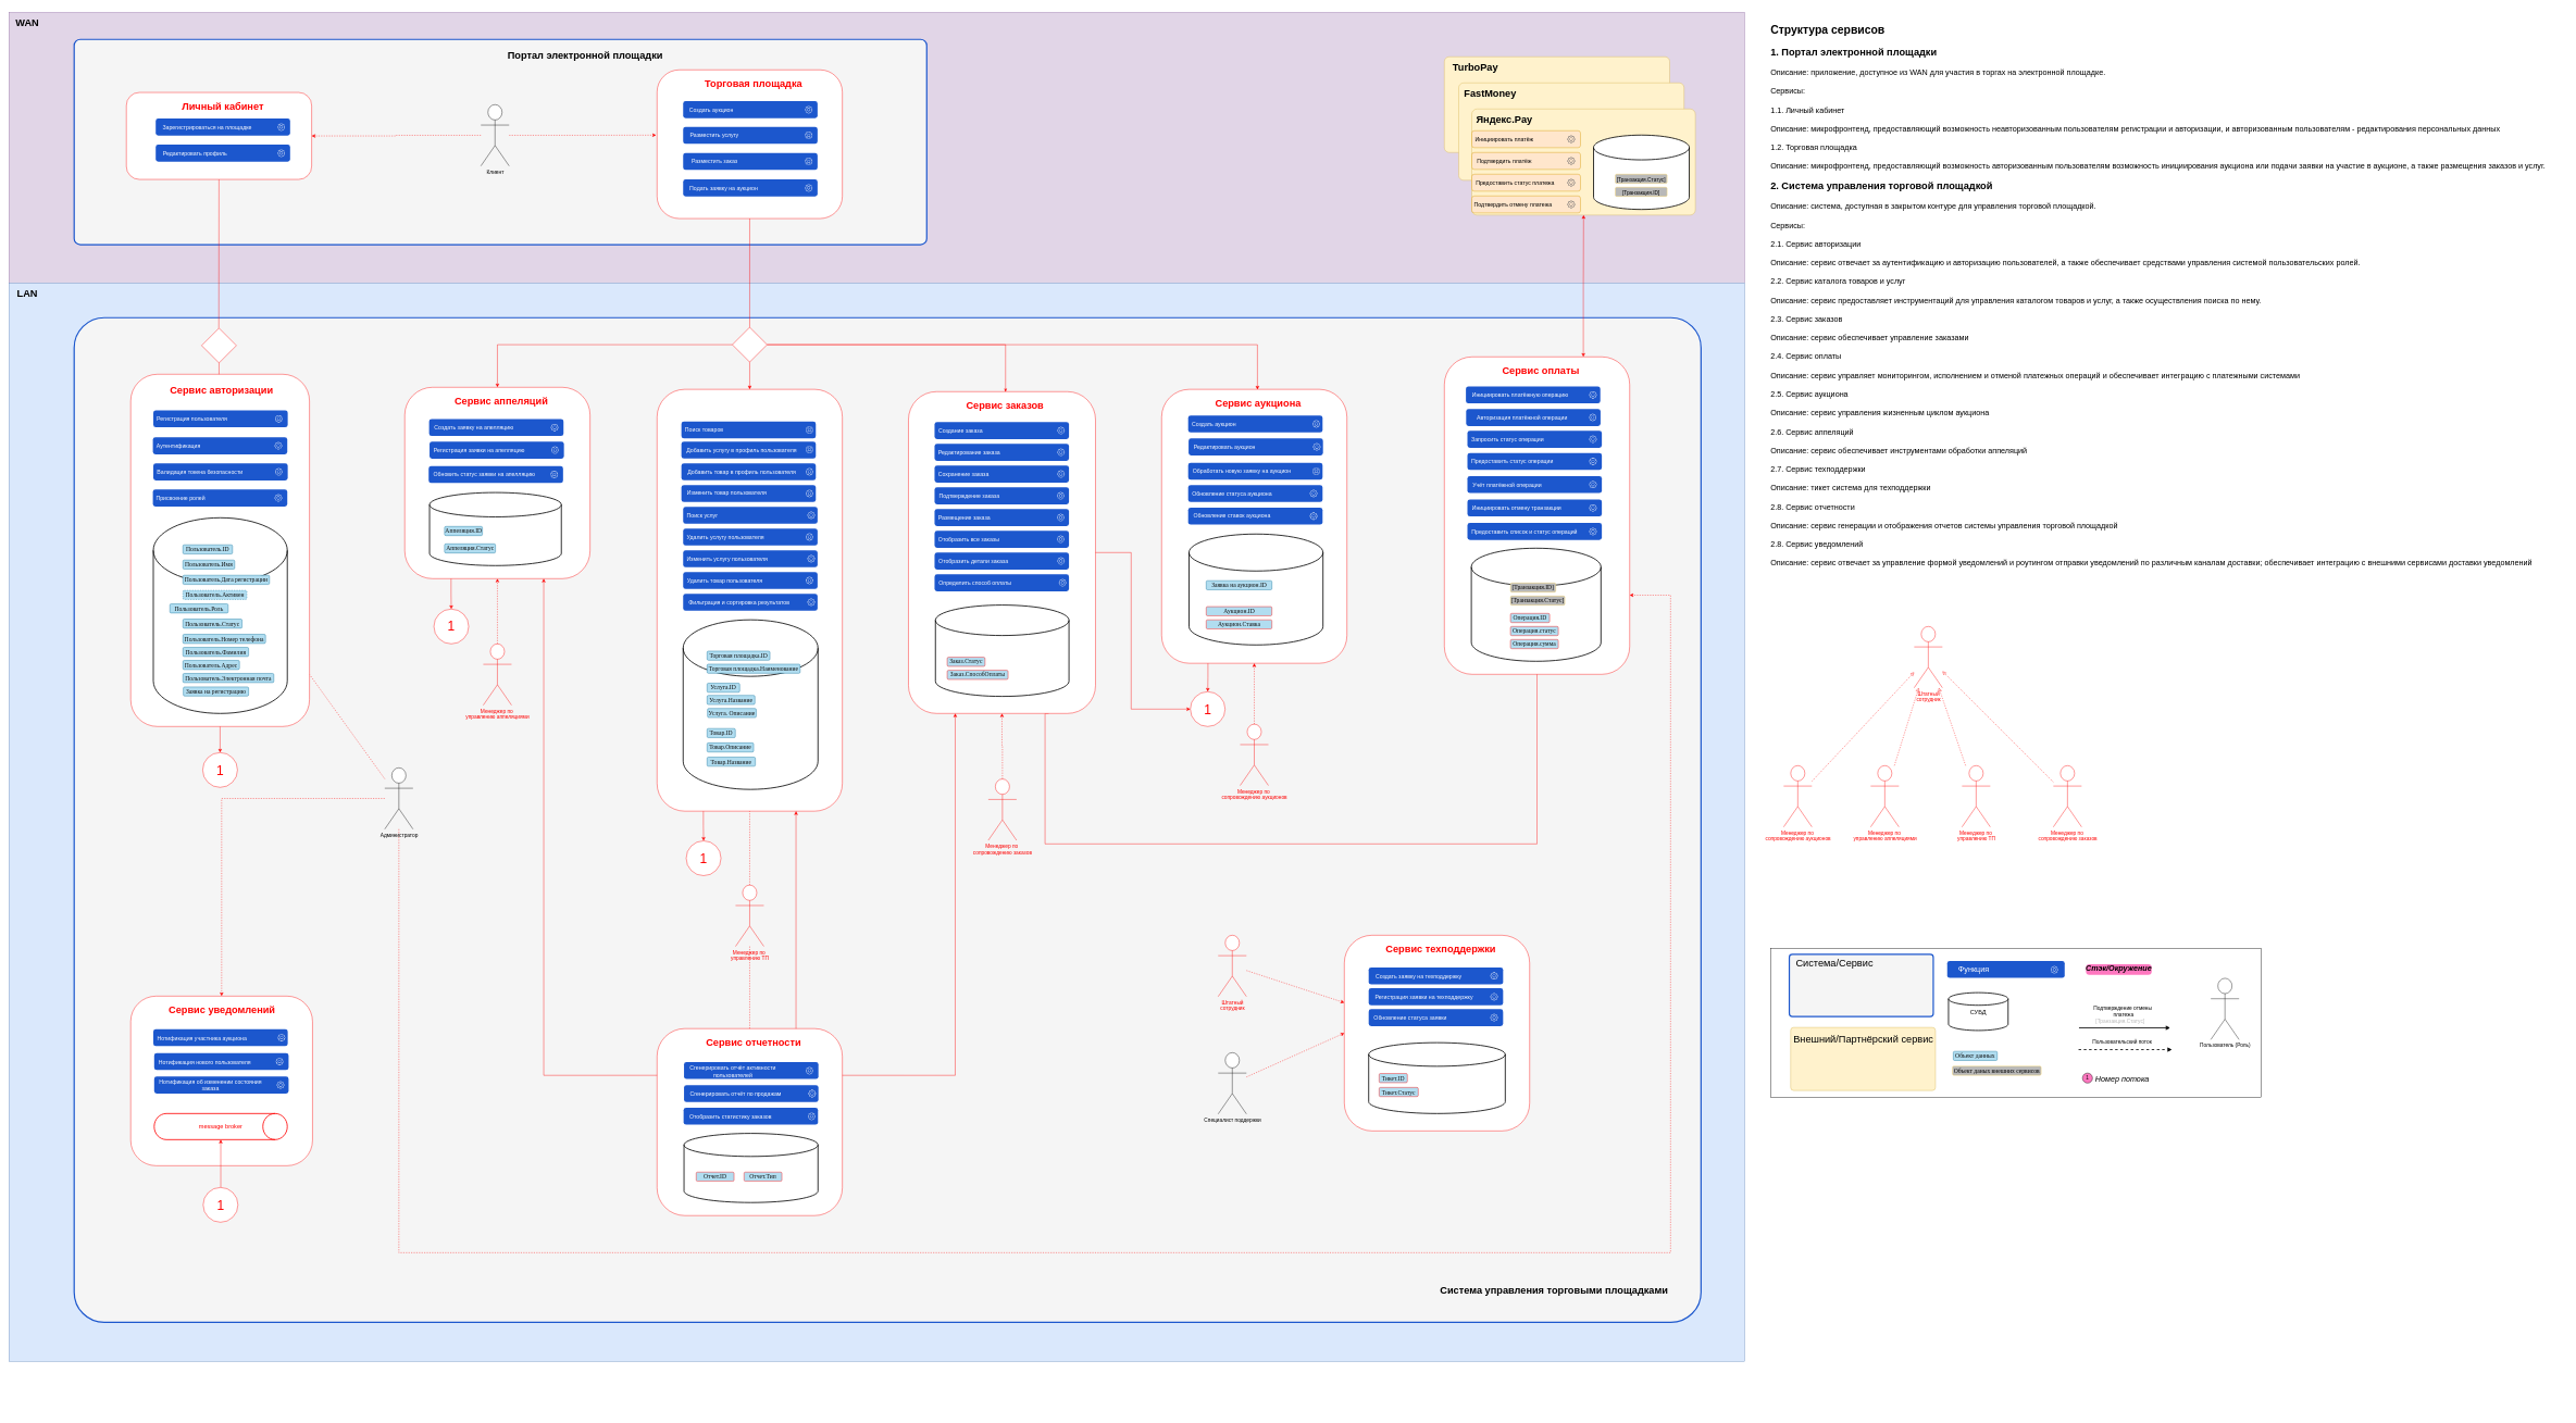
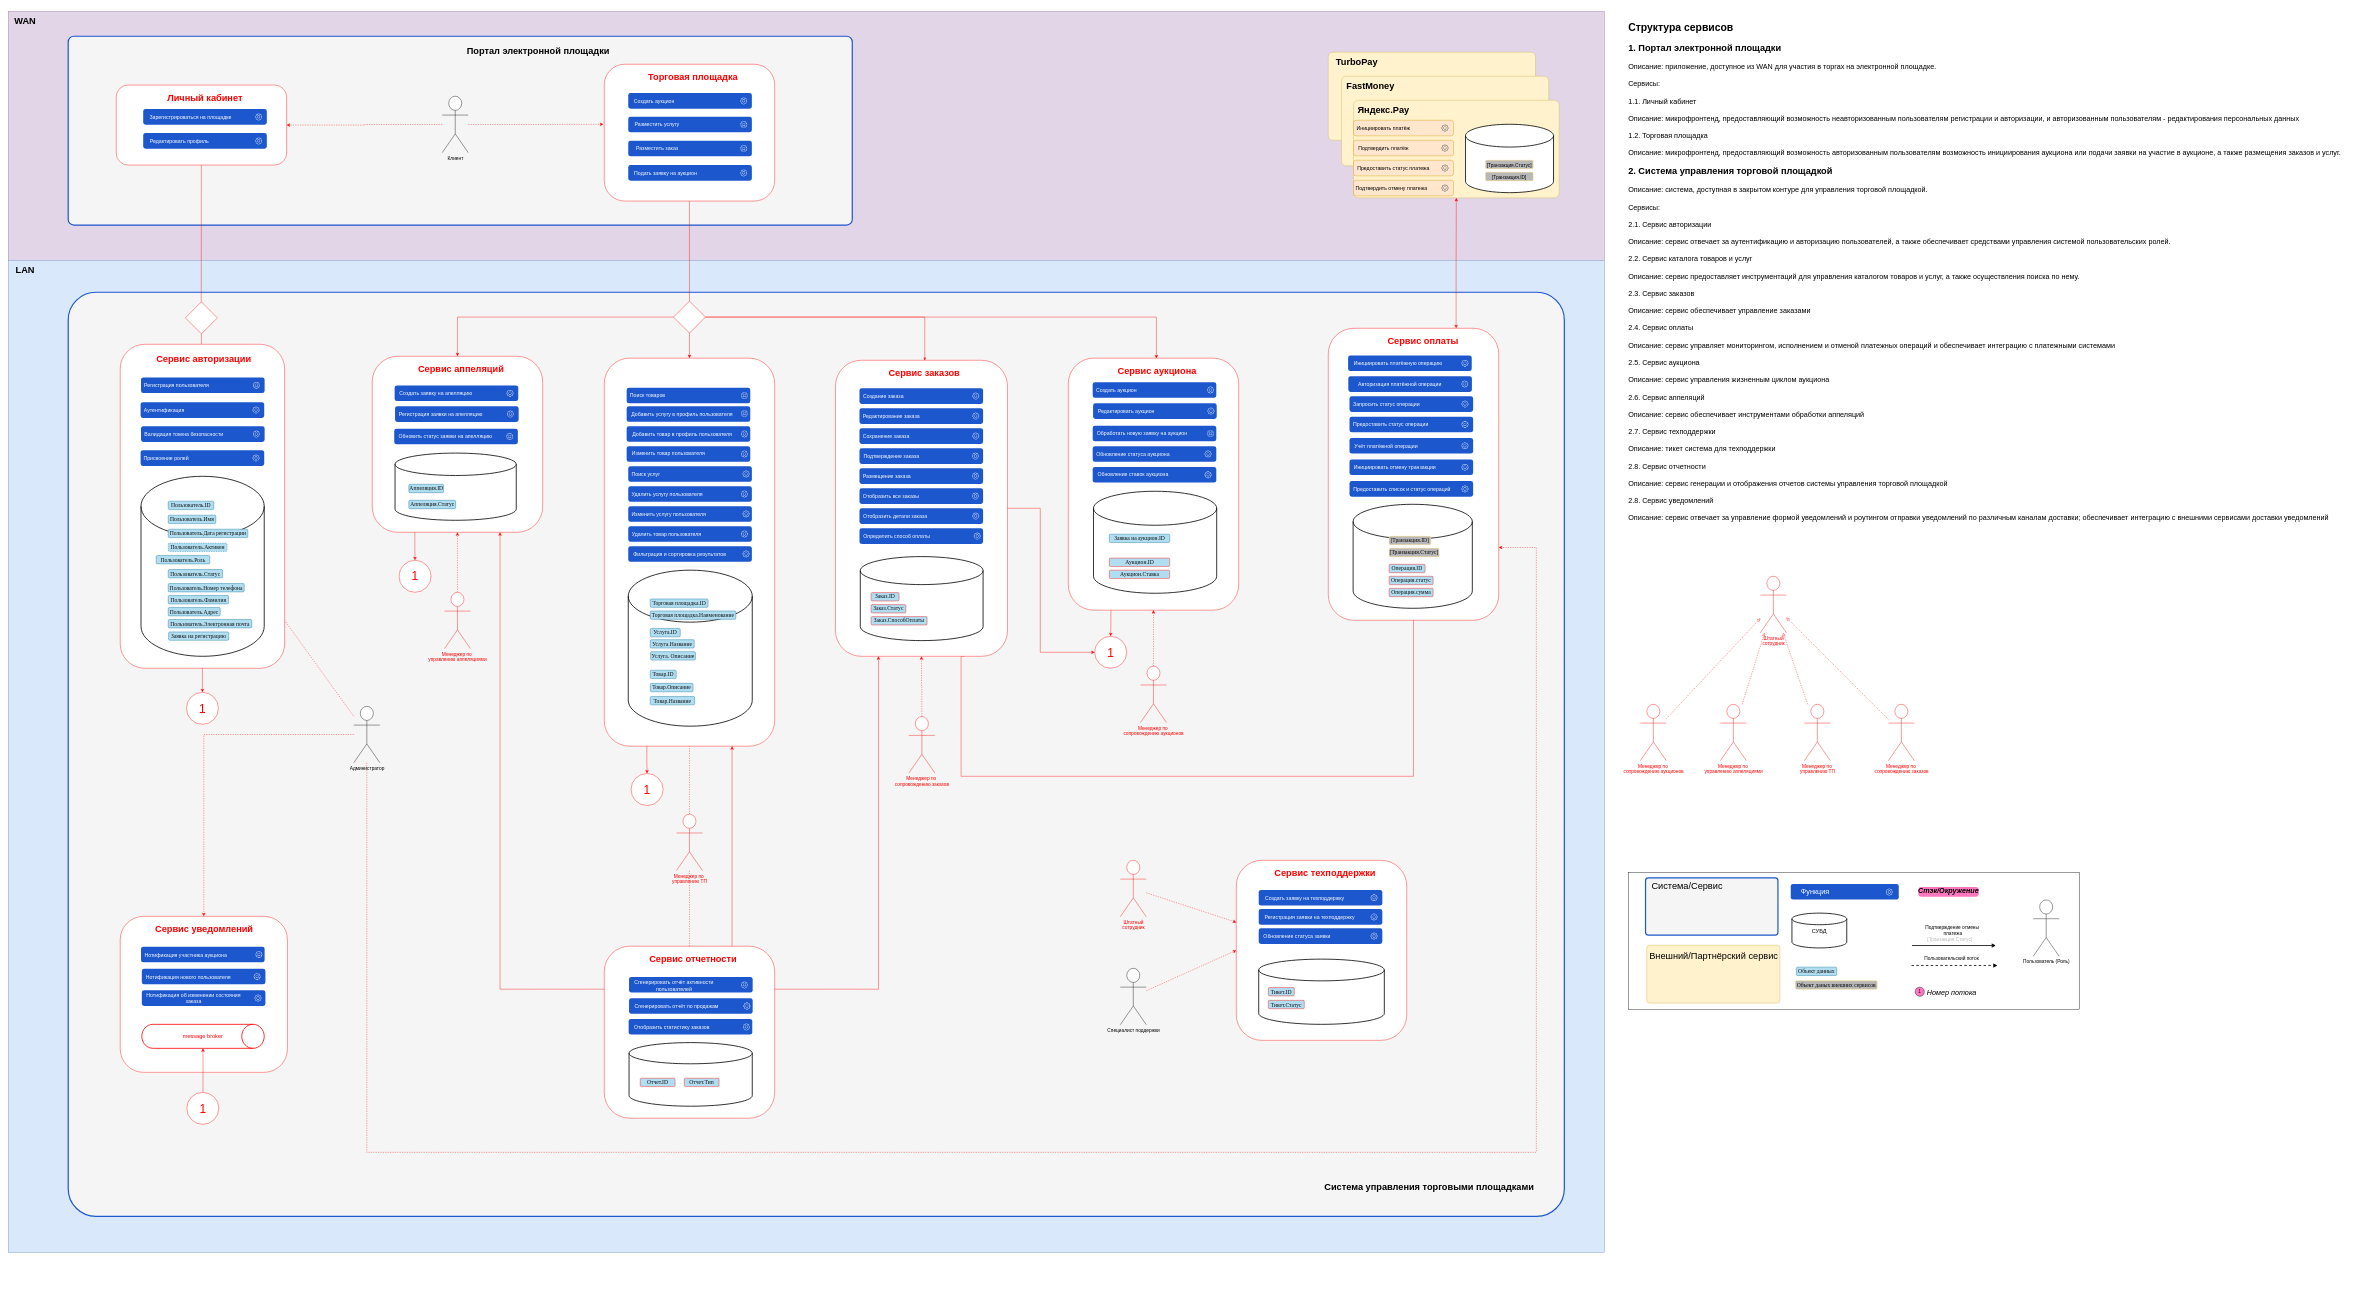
- <mxCell id="104" value="Сервис оплаты" style="text;html=1;align=center;verticalAlign=middle;whiteSpace=wrap;rounded=1;shadow=0;fontSize=23;fontStyle=1;fontColor=#FF0000;movable=1;resizable=1;rotatable=1;deletable=1;editable=1;locked=0;connectable=1;" parent="73" vertex="1"><mxGeometry x="52" y="7" width="340" height="49" as="geometry" /></mxCell>
+ <mxCell id="104" value="Сервис оплаты" style="text;html=1;align=center;verticalAlign=middle;whiteSpace=wrap;rounded=1;shadow=0;fontSize=23;fontStyle=1;fontColor=#FF0000;movable=1;resizable=1;rotatable=1;deletable=1;editable=1;locked=0;connectable=1;" parent="73" vertex="1"><mxGeometry x="67" y="7" width="340" height="49" as="geometry" /></mxCell>
+ <mxCell id="178" value="&lt;p style=&quot;margin: 0px 0px 0px 13px; text-indent: -13px; font-variant-numeric: normal; font-variant-east-asian: normal; font-variant-alternates: normal; font-kerning: auto; font-optical-sizing: auto; font-feature-settings: normal; font-variation-settings: normal; font-variant-position: normal; font-stretch: normal; font-size: 14px; line-height: normal; color: rgb(14, 14, 14); text-align: start;&quot; class=&quot;p1&quot;&gt;&lt;font face=&quot;Times New Roman&quot;&gt;Заказ.ID&lt;/font&gt;&lt;/p&gt;" style="rounded=1;whiteSpace=wrap;html=1;fillColor=#b1ddf0;strokeColor=#FF0000;" parent="142" vertex="1"><mxGeometry x="89" y="580.75" width="70" height="21" as="geometry" /></mxCell>
